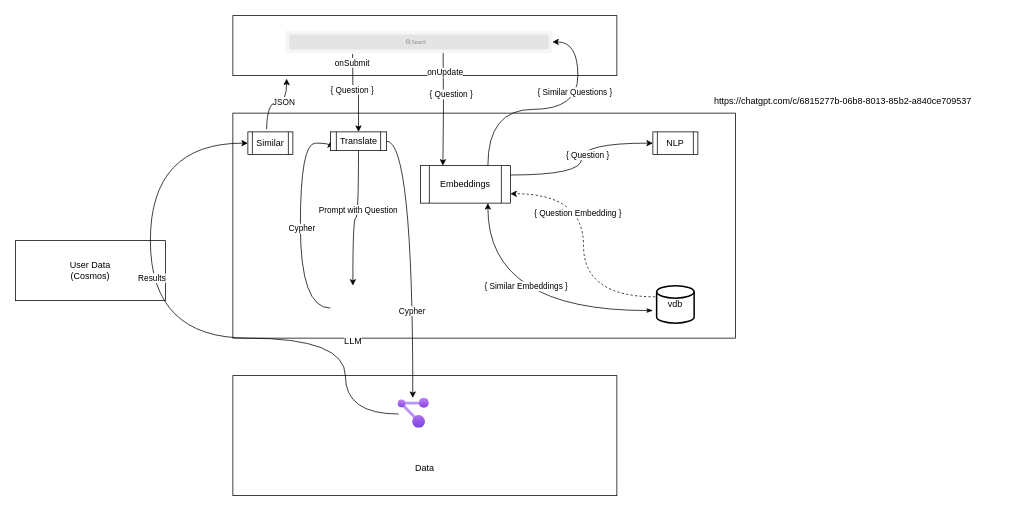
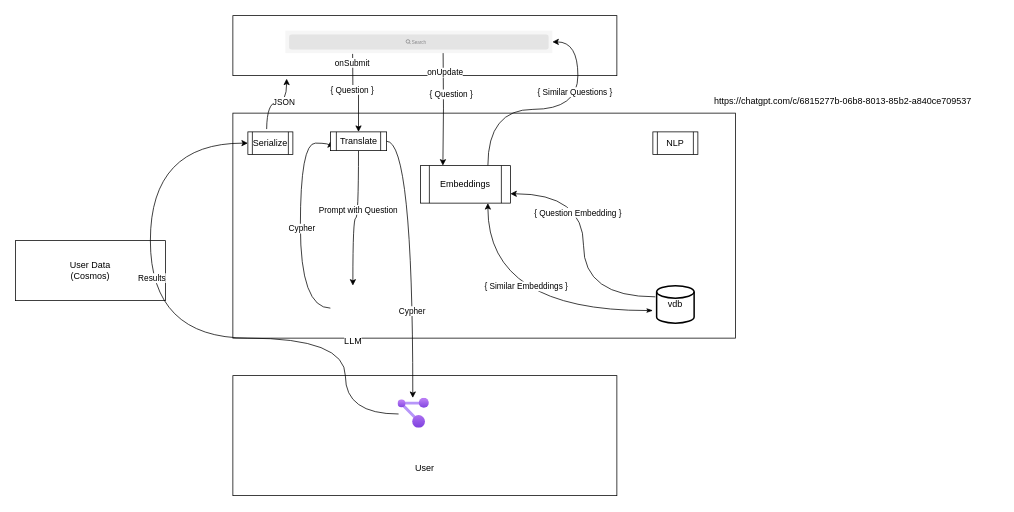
- <mxCell id="17" value="Similar" style="shape=process;whiteSpace=wrap;html=1;backgroundOutline=1;" vertex="1" parent="1"><mxGeometry x="330" y="175" width="60" height="30" as="geometry" /></mxCell>
+ <mxCell id="17" value="Serialize" style="shape=process;whiteSpace=wrap;html=1;backgroundOutline=1;" vertex="1" parent="1"><mxGeometry x="330" y="175" width="60" height="30" as="geometry" /></mxCell>
- <mxCell id="24" style="edgeStyle=orthogonalEdgeStyle;curved=1;rounded=0;orthogonalLoop=1;jettySize=auto;html=1;exitX=1;exitY=0.25;exitDx=0;exitDy=0;entryX=0;entryY=0.5;entryDx=0;entryDy=0;" edge="1" parent="1" source="27" target="37"><mxGeometry relative="1" as="geometry" /></mxCell>
- <mxCell id="25" value="{ Question }" style="edgeLabel;html=1;align=center;verticalAlign=middle;resizable=0;points=[];" vertex="1" connectable="0" parent="24"><mxGeometry x="0.036" y="-2" relative="1" as="geometry"><mxPoint x="5" y="-2" as="offset" /></mxGeometry></mxCell>
- <mxCell id="31" style="edgeStyle=orthogonalEdgeStyle;curved=1;rounded=0;orthogonalLoop=1;jettySize=auto;html=1;exitX=-0.033;exitY=0.299;exitDx=0;exitDy=0;exitPerimeter=0;entryX=1;entryY=0.75;entryDx=0;entryDy=0;dashed=1;" edge="1" parent="1" source="35" target="27"><mxGeometry relative="1" as="geometry"><mxPoint x="690" y="258" as="targetPoint" /></mxGeometry></mxCell>
+ <mxCell id="31" style="edgeStyle=orthogonalEdgeStyle;curved=1;rounded=0;orthogonalLoop=1;jettySize=auto;html=1;exitX=-0.033;exitY=0.299;exitDx=0;exitDy=0;exitPerimeter=0;entryX=1;entryY=0.75;entryDx=0;entryDy=0;" edge="1" parent="1" source="35" target="27"><mxGeometry relative="1" as="geometry"><mxPoint x="690" y="258" as="targetPoint" /></mxGeometry></mxCell>
- <mxCell id="2" value="&lt;div&gt;&lt;br&gt;&lt;/div&gt;&lt;div&gt;&lt;br&gt;&lt;/div&gt;&lt;div&gt;&lt;br&gt;&lt;/div&gt;&lt;div&gt;&lt;br&gt;&lt;/div&gt;&lt;div&gt;&lt;br&gt;&lt;/div&gt;&lt;div&gt;&lt;br&gt;&lt;/div&gt;&lt;div&gt;Data&lt;/div&gt;" style="rounded=0;whiteSpace=wrap;html=1;" vertex="1" parent="1"><mxGeometry x="310" y="500" width="512" height="160" as="geometry" /></mxCell>
+ <mxCell id="2" value="&lt;div&gt;&lt;br&gt;&lt;/div&gt;&lt;div&gt;&lt;br&gt;&lt;/div&gt;&lt;div&gt;&lt;br&gt;&lt;/div&gt;&lt;div&gt;&lt;br&gt;&lt;/div&gt;&lt;div&gt;&lt;br&gt;&lt;/div&gt;&lt;div&gt;&lt;br&gt;&lt;/div&gt;&lt;div&gt;User&lt;/div&gt;" style="rounded=0;whiteSpace=wrap;html=1;" vertex="1" parent="1"><mxGeometry x="310" y="500" width="512" height="160" as="geometry" /></mxCell>
